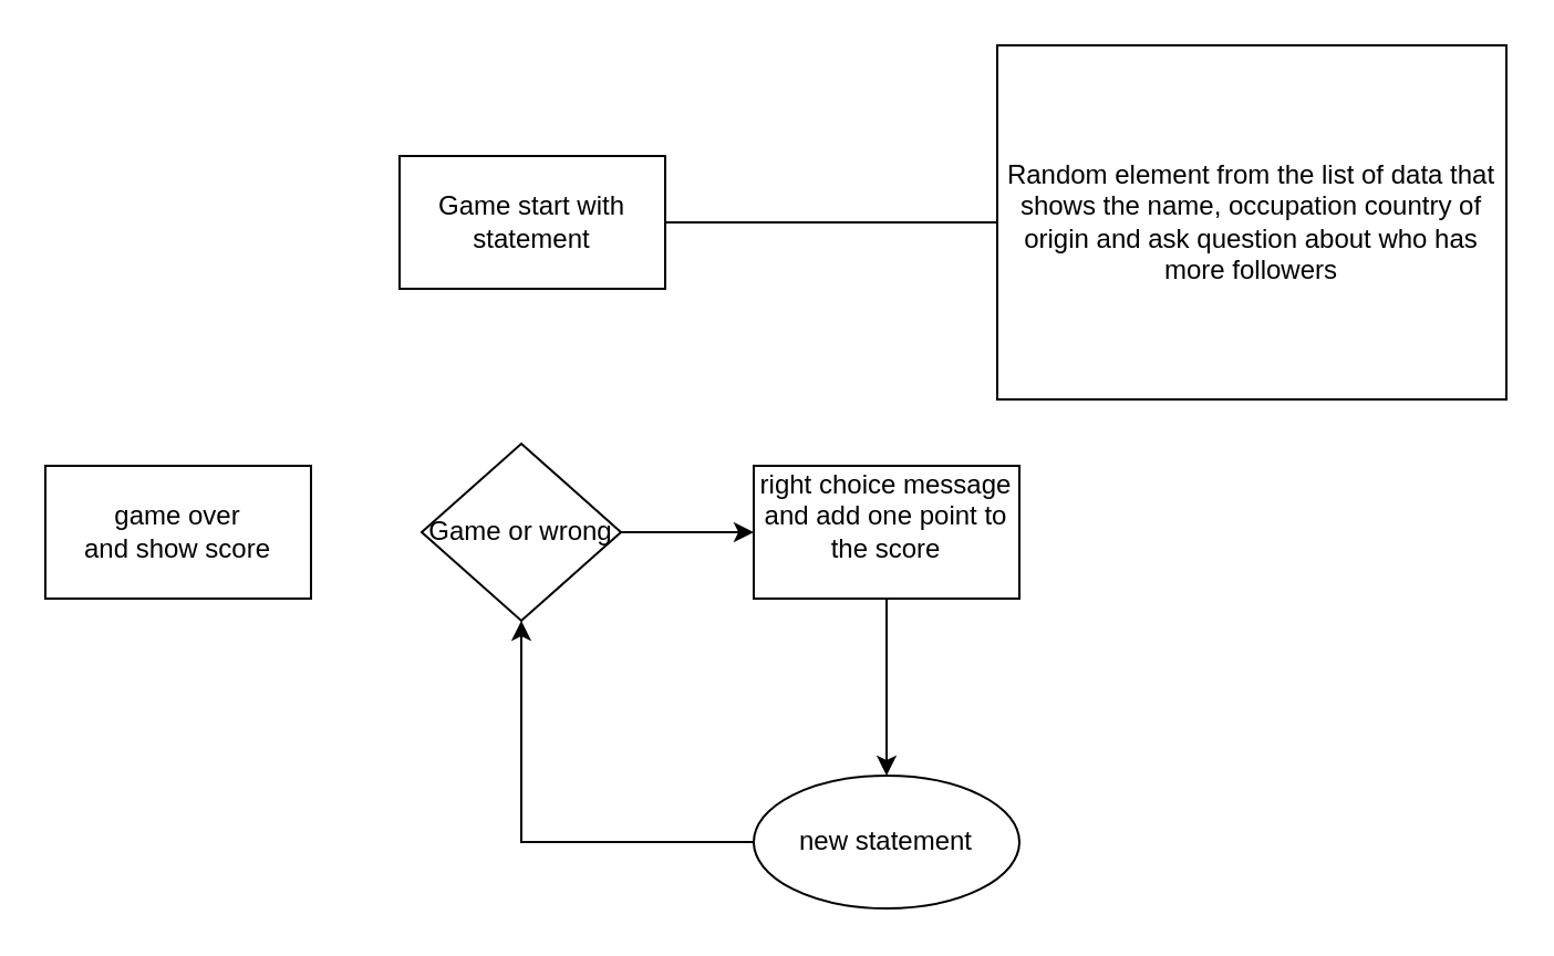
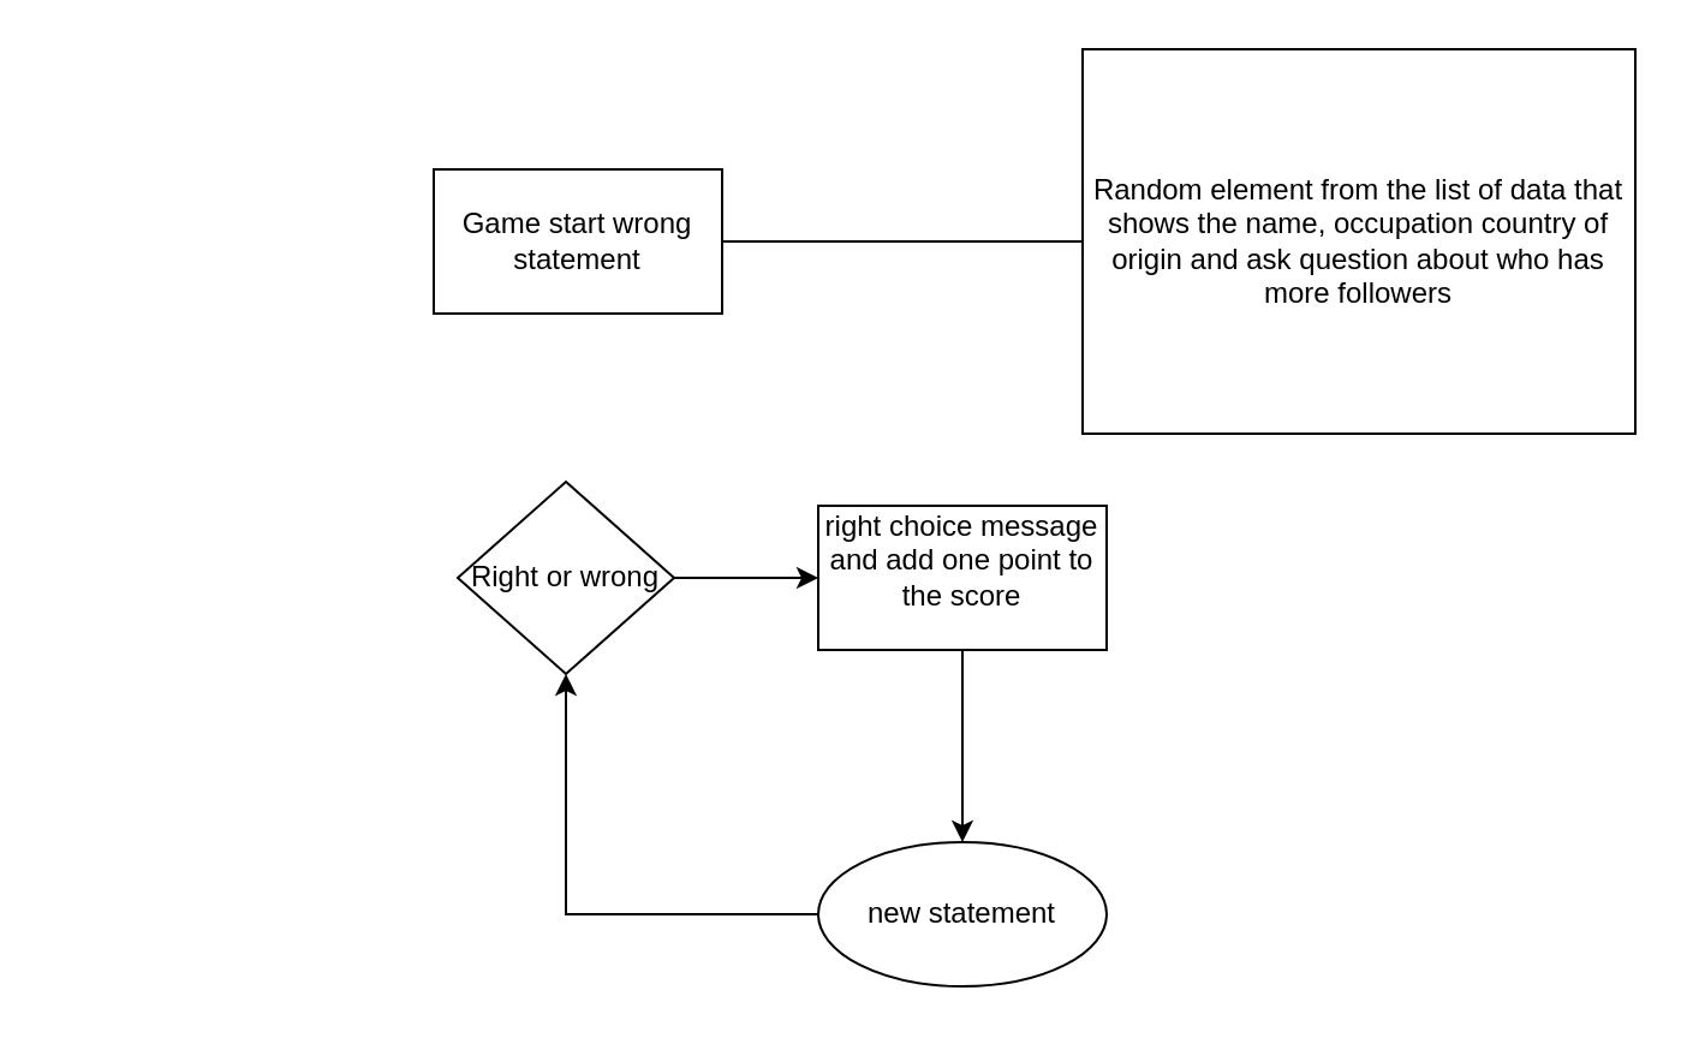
- <mxCell id="2" value="Game start with statement" style="rounded=0;whiteSpace=wrap;html=1;" vertex="1" parent="1"><mxGeometry x="180" y="70" width="120" height="60" as="geometry" /></mxCell>
+ <mxCell id="2" value="Game start wrong statement" style="rounded=0;whiteSpace=wrap;html=1;" vertex="1" parent="1"><mxGeometry x="180" y="70" width="120" height="60" as="geometry" /></mxCell>
- <mxCell id="9" value="&lt;div&gt;game over &lt;br&gt;&lt;/div&gt;&lt;div&gt;and show score&lt;/div&gt;" style="whiteSpace=wrap;html=1;rounded=0;" vertex="1" parent="1"><mxGeometry x="20" y="210" width="120" height="60" as="geometry" /></mxCell>
- <mxCell id="4" value="Game or wrong" style="rhombus;whiteSpace=wrap;html=1;rounded=0;" vertex="1" parent="1"><mxGeometry x="190" y="200" width="90" height="80" as="geometry" /></mxCell>
+ <mxCell id="4" value="Right or wrong" style="rhombus;whiteSpace=wrap;html=1;rounded=0;" vertex="1" parent="1"><mxGeometry x="190" y="200" width="90" height="80" as="geometry" /></mxCell>
